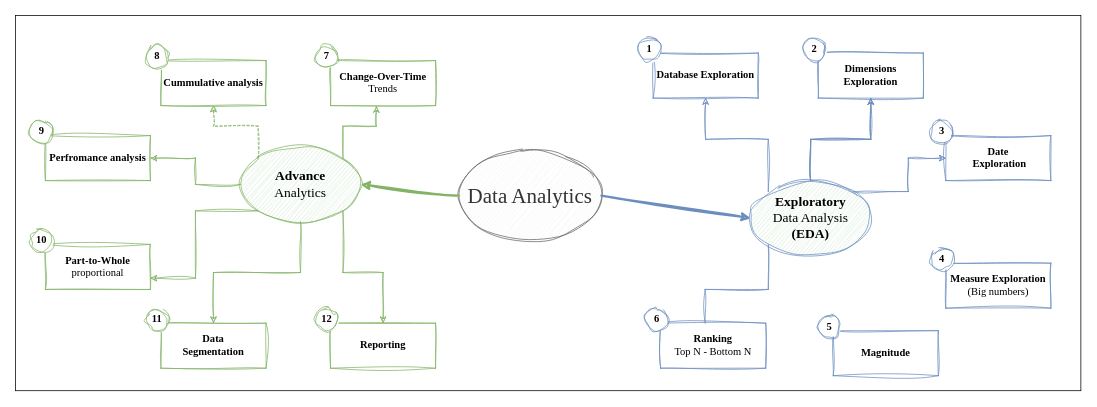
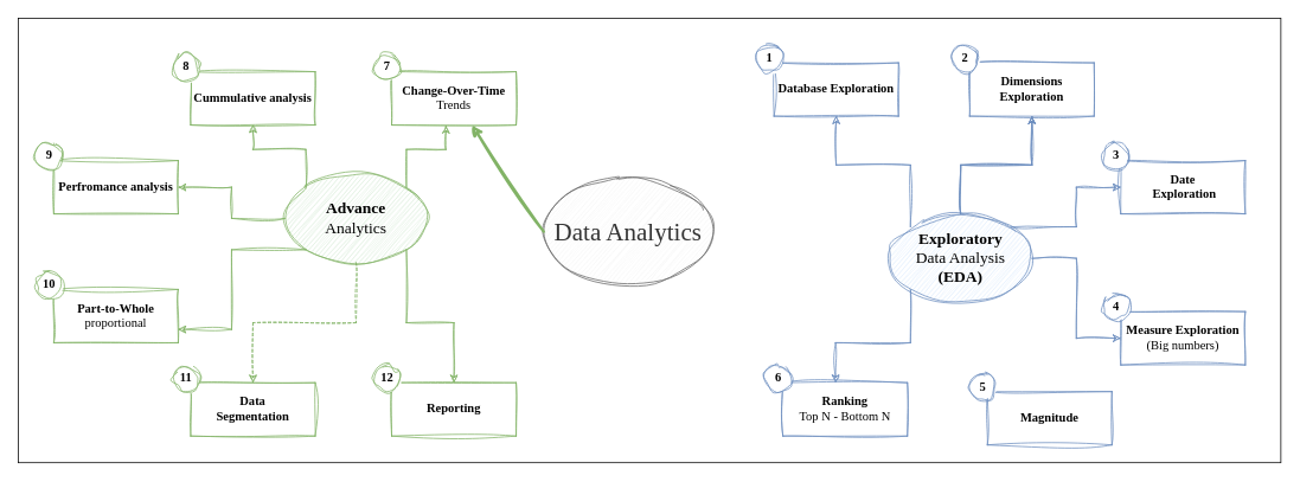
- <mxCell id="10" style="edgeStyle=orthogonalEdgeStyle;rounded=0;orthogonalLoop=1;jettySize=auto;html=1;exitX=0;exitY=0;exitDx=0;exitDy=0;entryX=0.5;entryY=1;entryDx=0;entryDy=0;sketch=1;jiggle=2;curveFitting=1;strokeColor=#82b366;align=center;verticalAlign=middle;fontFamily=Helvetica;fontSize=11;fontColor=default;labelBackgroundColor=default;endArrow=classic;fillColor=#d5e8d4;dashed=1;" edge="1" parent="1" source="15" target="30"><mxGeometry relative="1" as="geometry" /></mxCell>
+ <mxCell id="10" style="edgeStyle=orthogonalEdgeStyle;rounded=0;orthogonalLoop=1;jettySize=auto;html=1;exitX=0;exitY=0;exitDx=0;exitDy=0;entryX=0.5;entryY=1;entryDx=0;entryDy=0;sketch=1;jiggle=2;curveFitting=1;strokeColor=#82b366;align=center;verticalAlign=middle;fontFamily=Helvetica;fontSize=11;fontColor=default;labelBackgroundColor=default;endArrow=classic;fillColor=#d5e8d4;" edge="1" parent="1" source="15" target="30"><mxGeometry relative="1" as="geometry" /></mxCell>
- <mxCell id="41" value="" style="endArrow=classic;html=1;rounded=0;exitX=0;exitY=0.5;exitDx=0;exitDy=0;entryX=1;entryY=0.5;entryDx=0;entryDy=0;fillColor=#d5e8d4;strokeColor=#82b366;strokeWidth=3;sketch=1;curveFitting=1;jiggle=2;" edge="1" parent="1" source="3" target="15"><mxGeometry width="50" height="50" relative="1" as="geometry"><mxPoint x="520" y="238.46" as="sourcePoint" /><mxPoint x="650" y="238.46" as="targetPoint" /></mxGeometry></mxCell>
+ <mxCell id="41" value="" style="endArrow=classic;html=1;rounded=0;exitX=0;exitY=0.5;exitDx=0;exitDy=0;fillColor=#d5e8d4;strokeColor=#82b366;strokeWidth=3;sketch=1;curveFitting=1;jiggle=2;" edge="1" parent="1" source="3" target="28"><mxGeometry width="50" height="50" relative="1" as="geometry"><mxPoint x="520" y="238.46" as="sourcePoint" /><mxPoint x="650" y="238.46" as="targetPoint" /></mxGeometry></mxCell>
- <mxCell id="40" value="" style="endArrow=classic;html=1;rounded=0;exitX=1;exitY=0.5;exitDx=0;exitDy=0;entryX=0;entryY=0.5;entryDx=0;entryDy=0;sketch=1;jiggle=2;curveFitting=1;strokeColor=#6c8ebf;strokeWidth=3;align=center;verticalAlign=middle;fontFamily=Helvetica;fontSize=11;fontColor=default;labelBackgroundColor=default;fillColor=#dae8fc;" edge="1" parent="1" source="3" target="9"><mxGeometry width="50" height="50" relative="1" as="geometry"><mxPoint x="670" y="220" as="sourcePoint" /><mxPoint x="720" y="170" as="targetPoint" /></mxGeometry></mxCell>
- <mxCell id="9" value="&lt;b&gt;Exploratory&lt;/b&gt;&lt;br&gt;Data Analysis&lt;br&gt;&lt;b&gt;(EDA)&lt;/b&gt;" style="ellipse;whiteSpace=wrap;html=1;sketch=1;jiggle=2;fillStyle=hachure;curveFitting=1;strokeColor=#6c8ebf;align=center;verticalAlign=middle;fontFamily=Comic Sans MS;fontSize=18;fillColor=#d5e8d4;" vertex="1" parent="1"><mxGeometry x="1000" y="240" width="160" height="100" as="geometry" /></mxCell>
+ <mxCell id="9" value="&lt;b&gt;Exploratory&lt;/b&gt;&lt;br&gt;Data Analysis&lt;br&gt;&lt;b&gt;(EDA)&lt;/b&gt;" style="ellipse;whiteSpace=wrap;html=1;sketch=1;jiggle=2;fillStyle=hachure;curveFitting=1;strokeColor=#6c8ebf;align=center;verticalAlign=middle;fontFamily=Comic Sans MS;fontSize=18;fillColor=#dae8fc;" vertex="1" parent="1"><mxGeometry x="1000" y="240" width="160" height="100" as="geometry" /></mxCell>
+ <mxCell id="7" style="edgeStyle=orthogonalEdgeStyle;rounded=0;orthogonalLoop=1;jettySize=auto;html=1;exitX=1;exitY=0.5;exitDx=0;exitDy=0;entryX=0;entryY=0.5;entryDx=0;entryDy=0;shadow=0;sketch=1;jiggle=2;curveFitting=1;strokeColor=#6c8ebf;align=center;verticalAlign=middle;fontFamily=Helvetica;fontSize=11;fontColor=default;labelBackgroundColor=default;endArrow=classic;fillColor=#dae8fc;" edge="1" parent="1" source="9" target="26"><mxGeometry relative="1" as="geometry" /></mxCell>
- <mxCell id="13" style="edgeStyle=orthogonalEdgeStyle;rounded=0;orthogonalLoop=1;jettySize=auto;html=1;exitX=0.5;exitY=1;exitDx=0;exitDy=0;entryX=0.5;entryY=0;entryDx=0;entryDy=0;sketch=1;jiggle=2;curveFitting=1;strokeColor=#82b366;align=center;verticalAlign=middle;fontFamily=Helvetica;fontSize=11;fontColor=default;labelBackgroundColor=default;endArrow=classic;fillColor=#d5e8d4;" edge="1" parent="1" source="15" target="38"><mxGeometry relative="1" as="geometry" /></mxCell>
+ <mxCell id="13" style="edgeStyle=orthogonalEdgeStyle;rounded=0;orthogonalLoop=1;jettySize=auto;html=1;exitX=0.5;exitY=1;exitDx=0;exitDy=0;entryX=0.5;entryY=0;entryDx=0;entryDy=0;sketch=1;jiggle=2;curveFitting=1;strokeColor=#82b366;align=center;verticalAlign=middle;fontFamily=Helvetica;fontSize=11;fontColor=default;labelBackgroundColor=default;endArrow=classic;fillColor=#d5e8d4;dashed=1;" edge="1" parent="1" source="15" target="38"><mxGeometry relative="1" as="geometry" /></mxCell>
- <mxCell id="42" style="edgeStyle=orthogonalEdgeStyle;rounded=0;orthogonalLoop=1;jettySize=auto;html=1;exitX=0;exitY=1;exitDx=0;exitDy=0;entryX=0.423;entryY=-0.003;entryDx=0;entryDy=0;entryPerimeter=0;shadow=0;sketch=1;jiggle=2;curveFitting=1;strokeColor=#6c8ebf;align=center;verticalAlign=middle;fontFamily=Helvetica;fontSize=11;fontColor=default;labelBackgroundColor=default;endArrow=none;fillColor=#dae8fc;" edge="1" parent="1" source="9" target="18"><mxGeometry relative="1" as="geometry" /></mxCell>
+ <mxCell id="42" style="edgeStyle=orthogonalEdgeStyle;rounded=0;orthogonalLoop=1;jettySize=auto;html=1;exitX=0;exitY=1;exitDx=0;exitDy=0;entryX=0.423;entryY=-0.003;entryDx=0;entryDy=0;entryPerimeter=0;shadow=0;sketch=1;jiggle=2;curveFitting=1;strokeColor=#6c8ebf;align=center;verticalAlign=middle;fontFamily=Helvetica;fontSize=11;fontColor=default;labelBackgroundColor=default;endArrow=classic;fillColor=#dae8fc;" edge="1" parent="1" source="9" target="18"><mxGeometry relative="1" as="geometry" /></mxCell>
